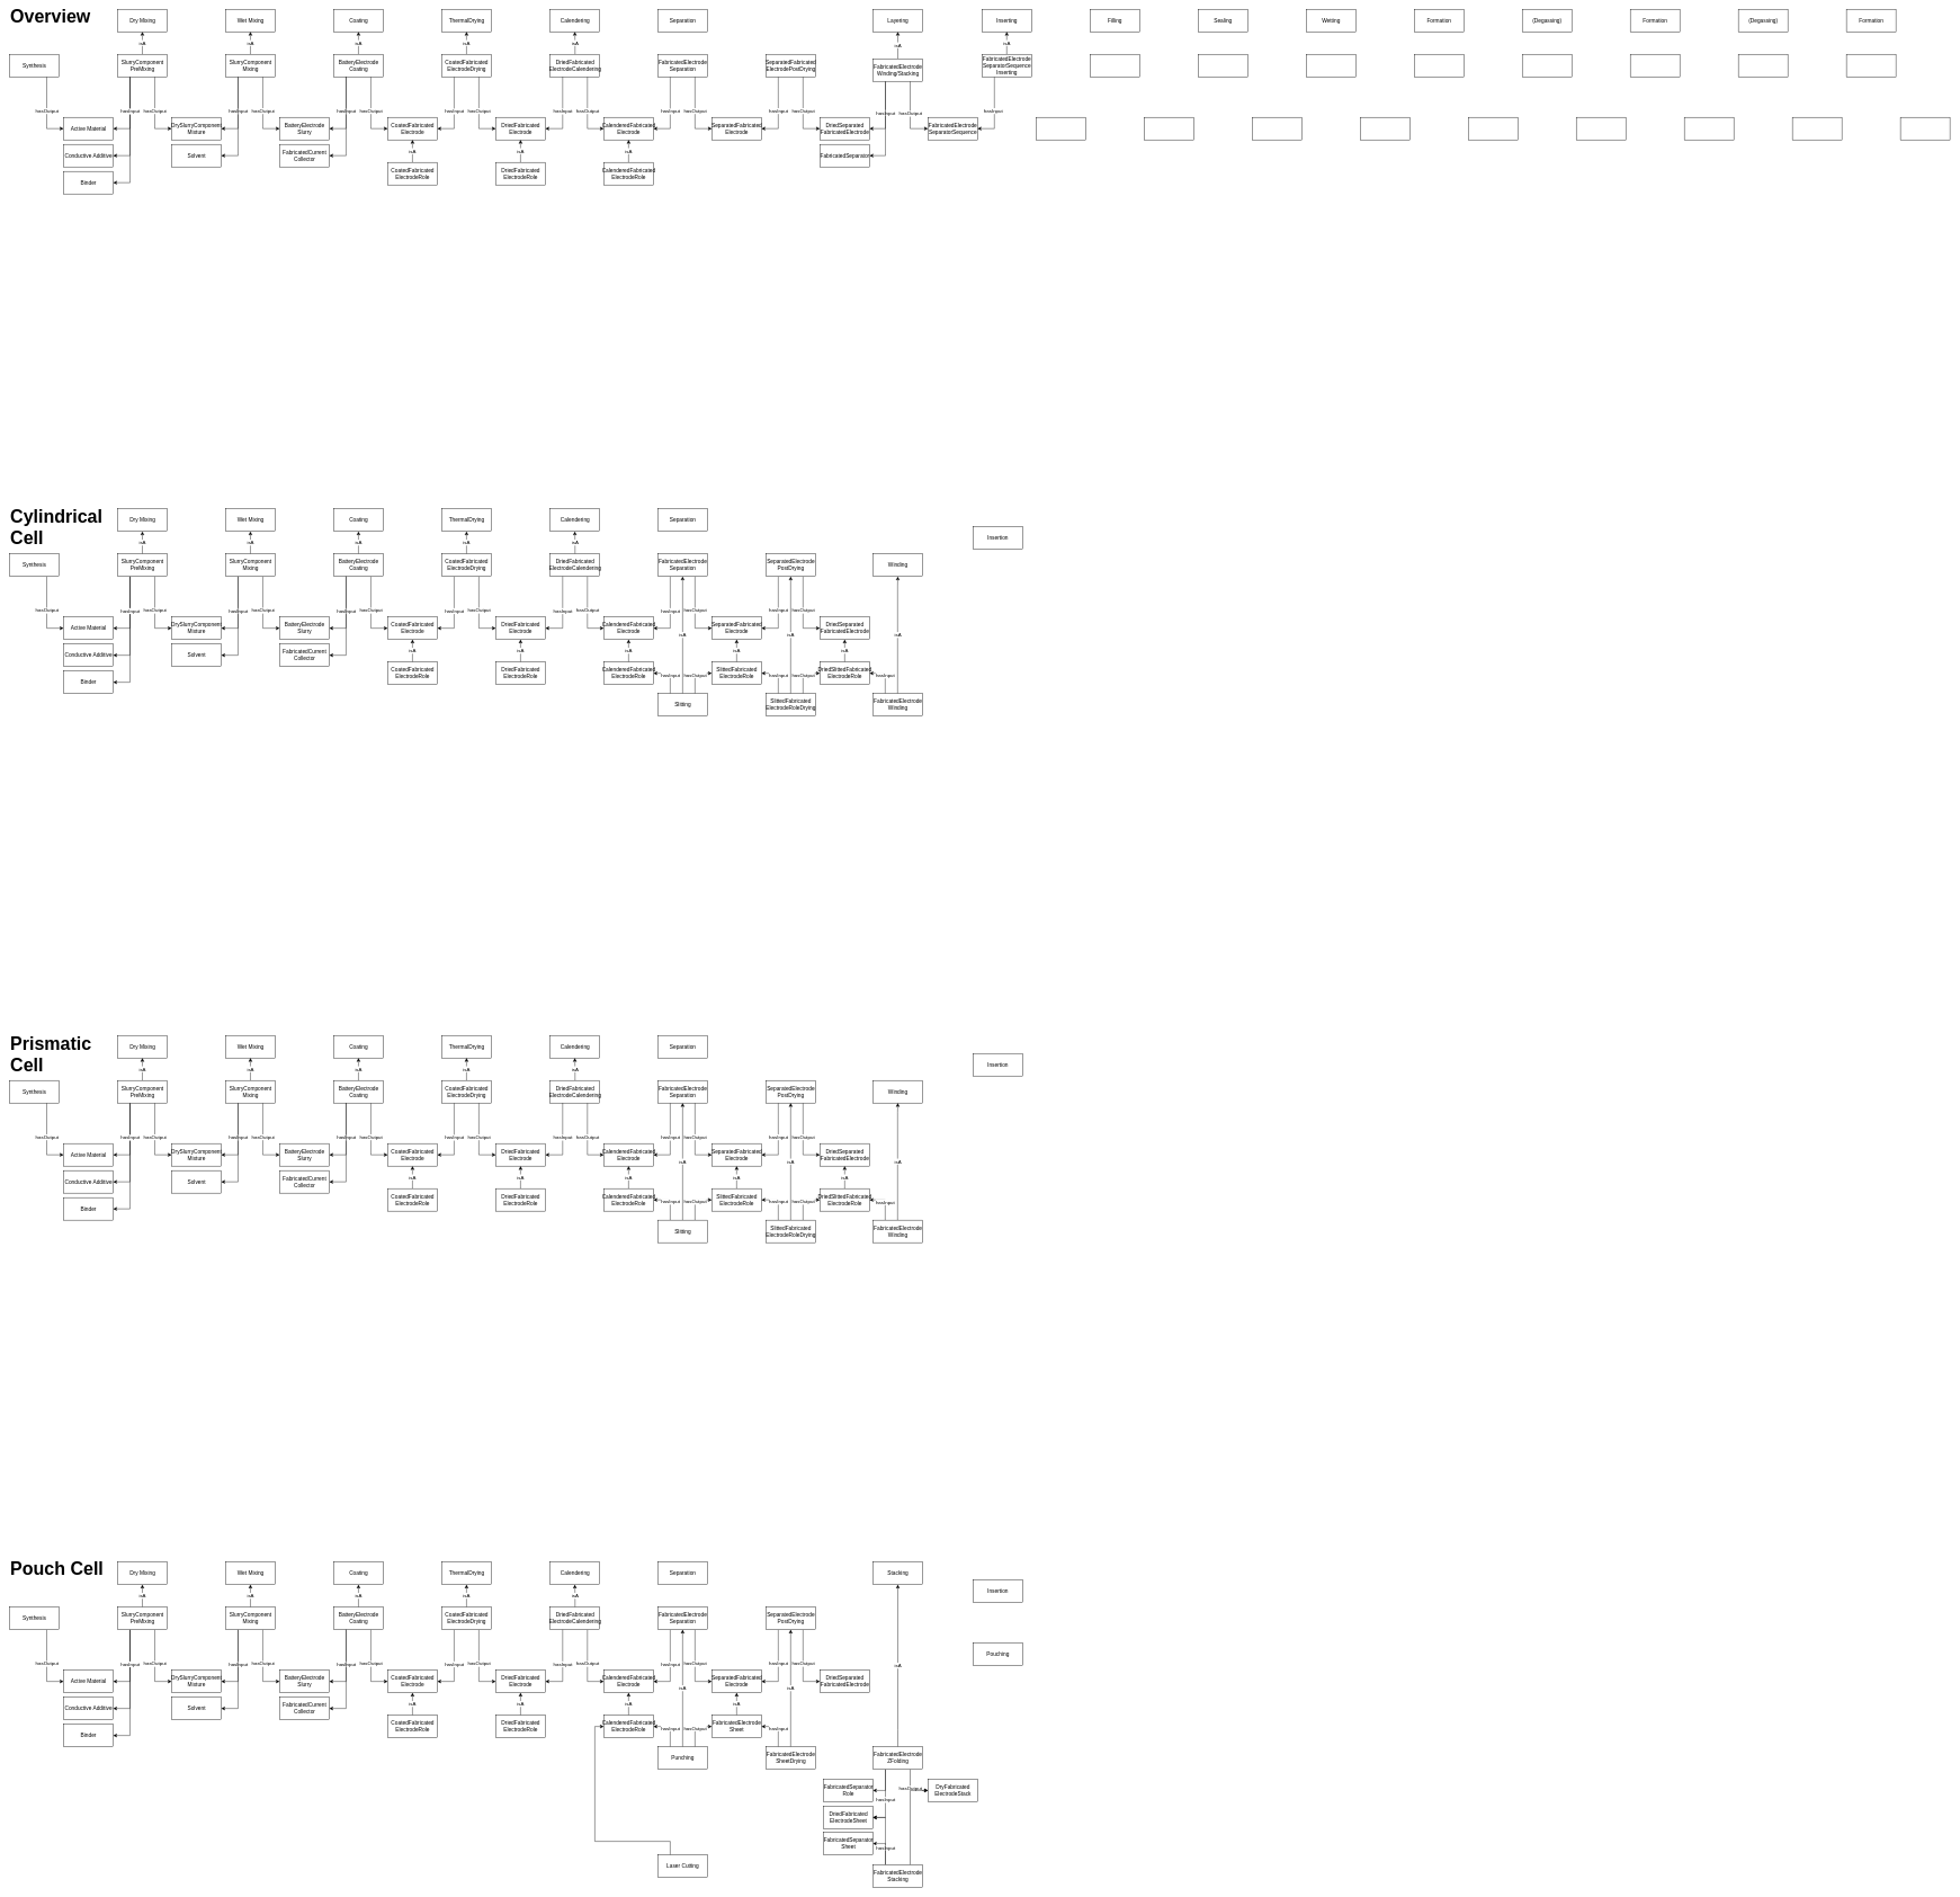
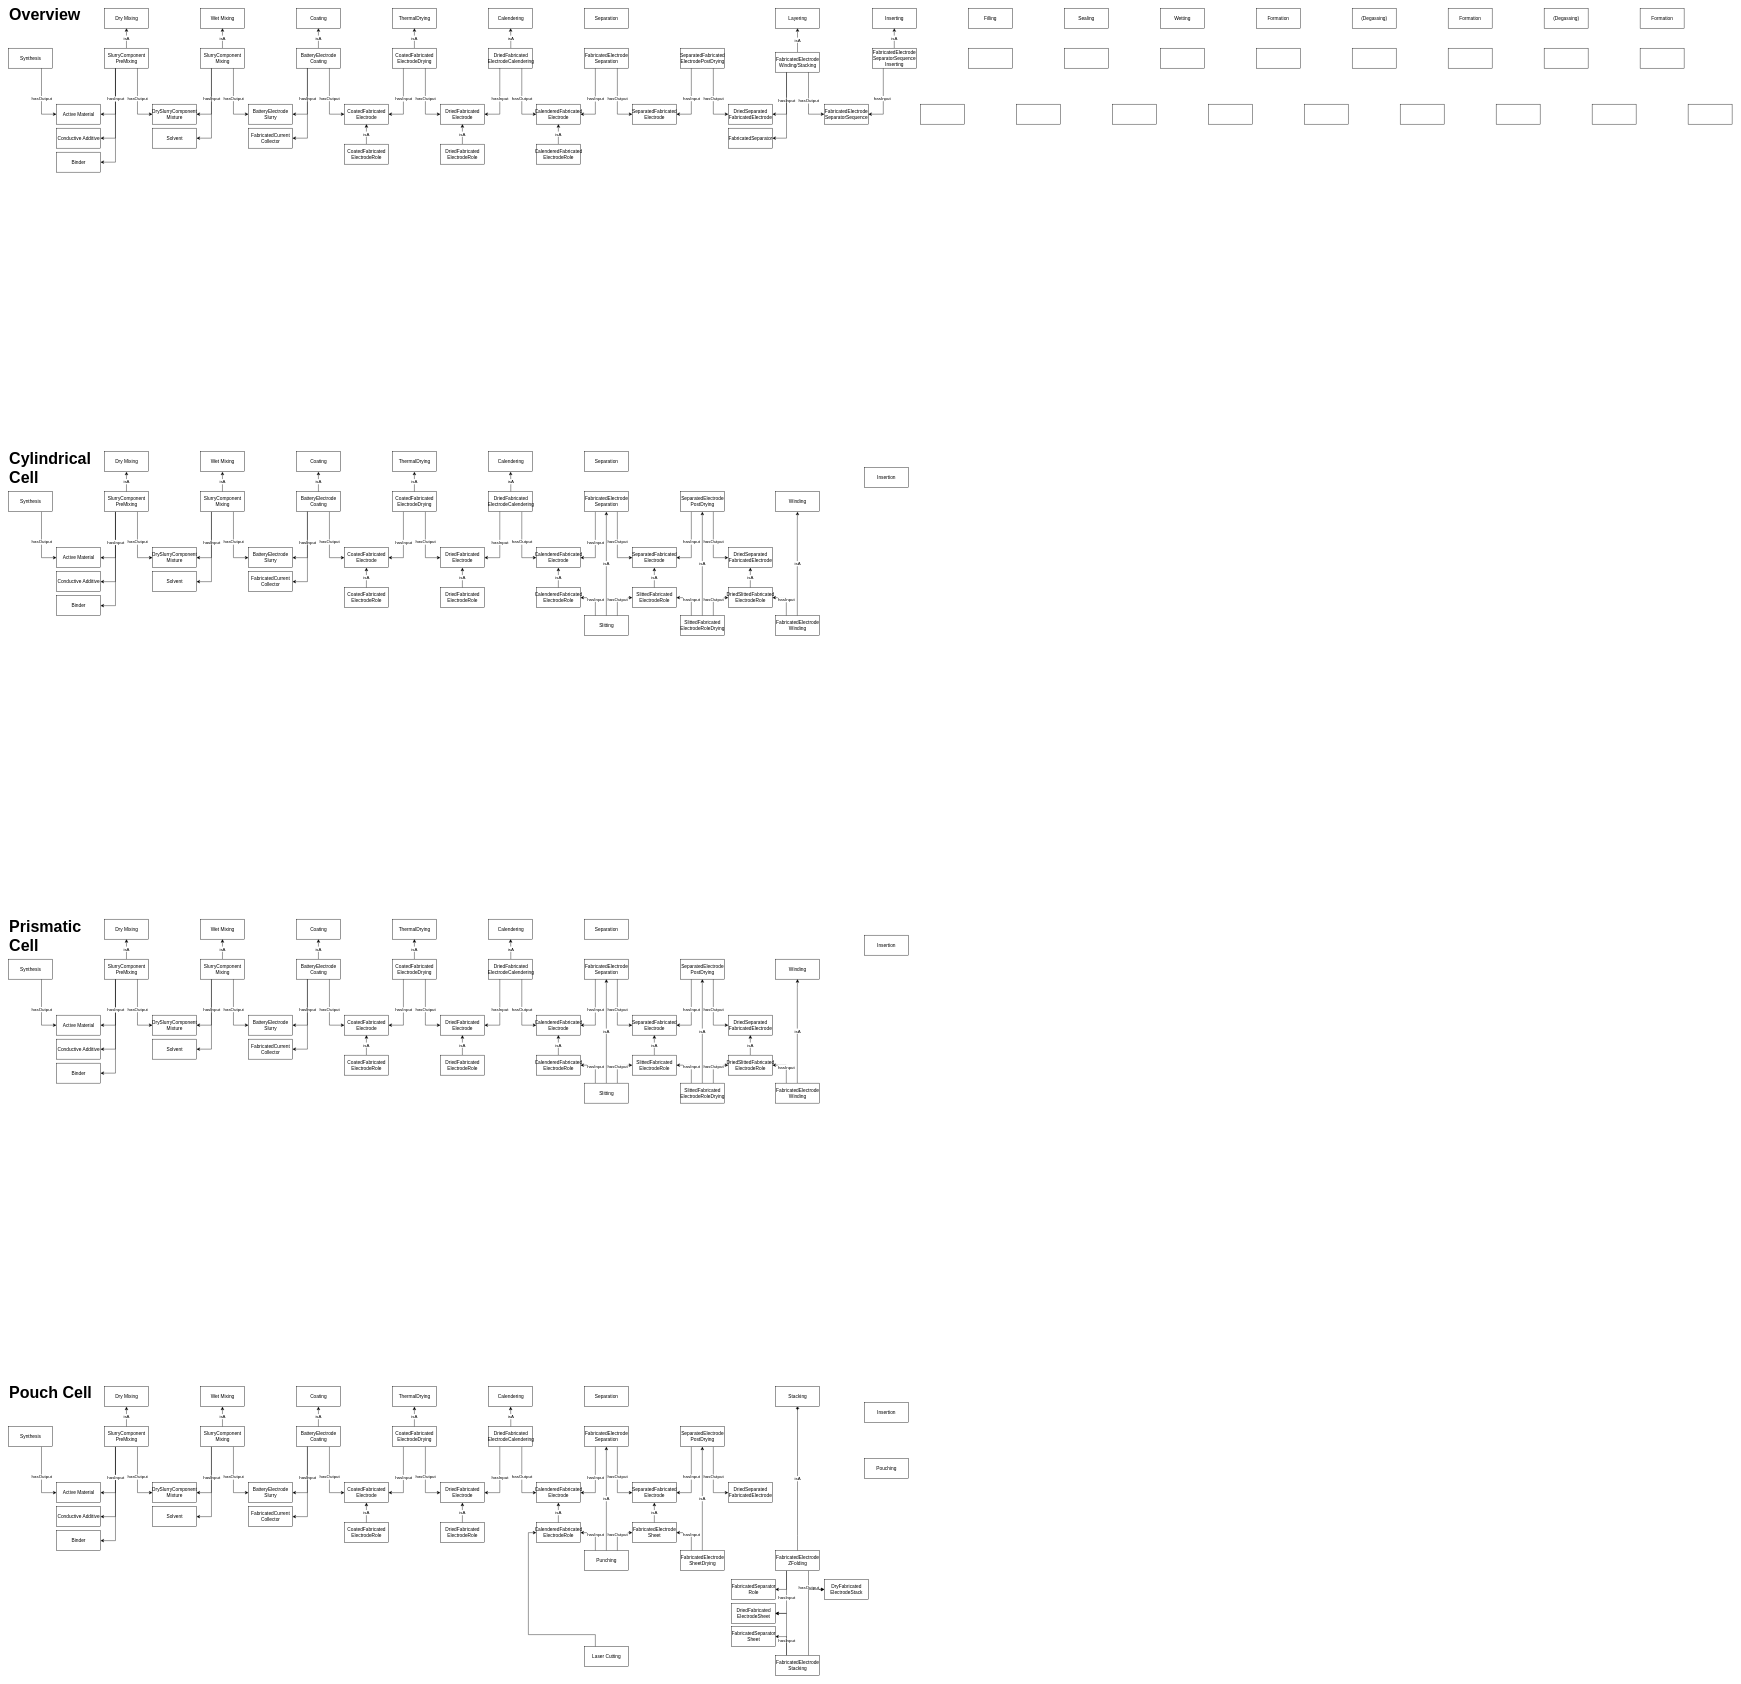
- <mxCell id="152" value="isA" style="edgeStyle=orthogonalEdgeStyle;rounded=0;orthogonalLoop=1;jettySize=auto;html=1;entryX=0.5;entryY=1;entryDx=0;entryDy=0;fontSize=11;startArrow=none;startFill=0;endArrow=classic;endFill=1;" edge="1" parent="1" source="156" target="157"><mxGeometry relative="1" as="geometry"><Array as="points"><mxPoint x="1993" y="3839" /><mxPoint x="1993" y="3839" /></Array></mxGeometry></mxCell>
+ <mxCell id="152" value="isA" style="edgeStyle=orthogonalEdgeStyle;rounded=0;orthogonalLoop=1;jettySize=auto;html=1;entryX=0.5;entryY=1;entryDx=0;entryDy=0;fontSize=11;startArrow=none;startFill=0;endArrow=diamond;endFill=1;" edge="1" parent="1" source="156" target="157"><mxGeometry relative="1" as="geometry"><Array as="points"><mxPoint x="1993" y="3839" /><mxPoint x="1993" y="3839" /></Array></mxGeometry></mxCell>
